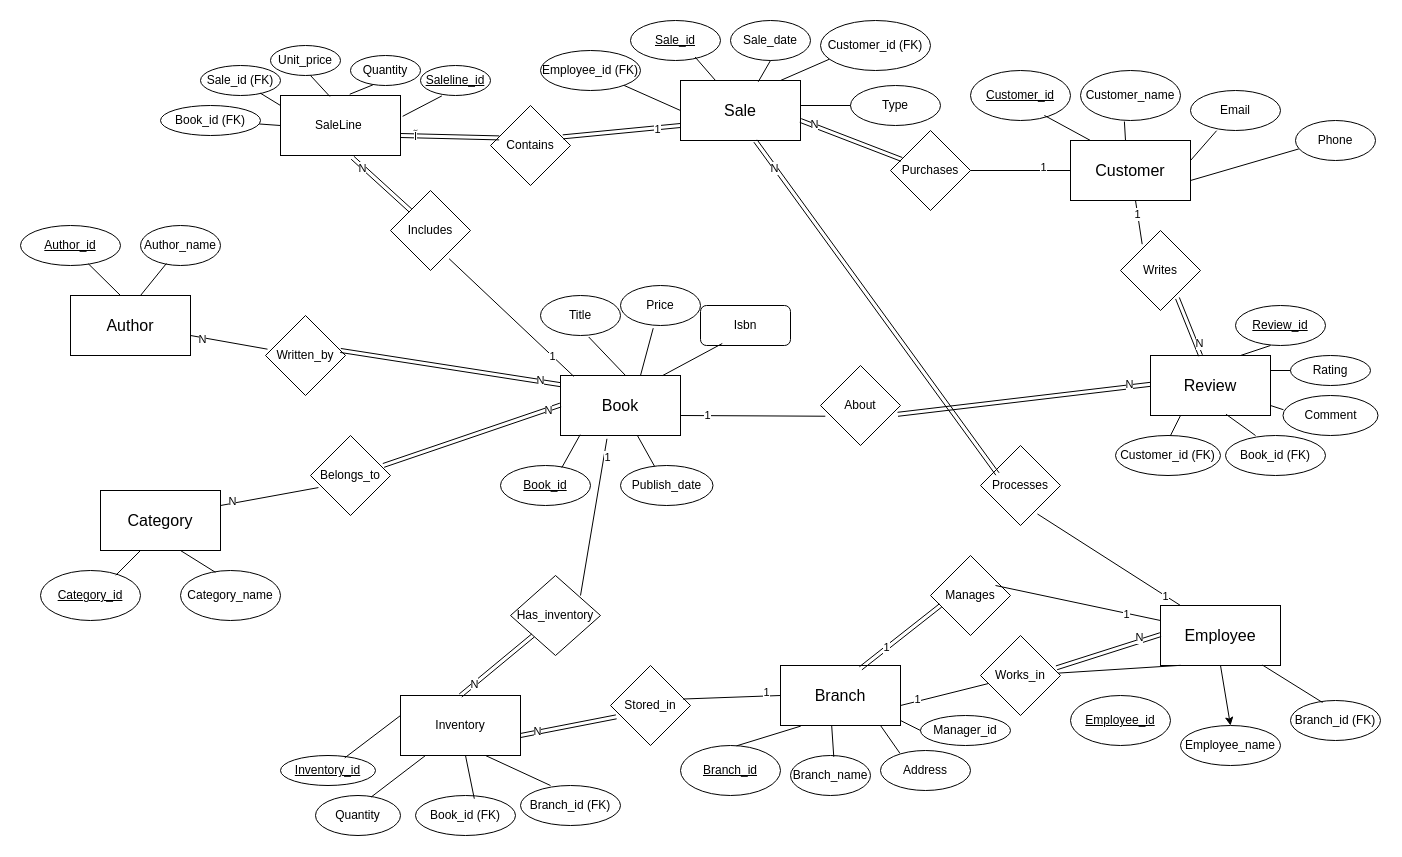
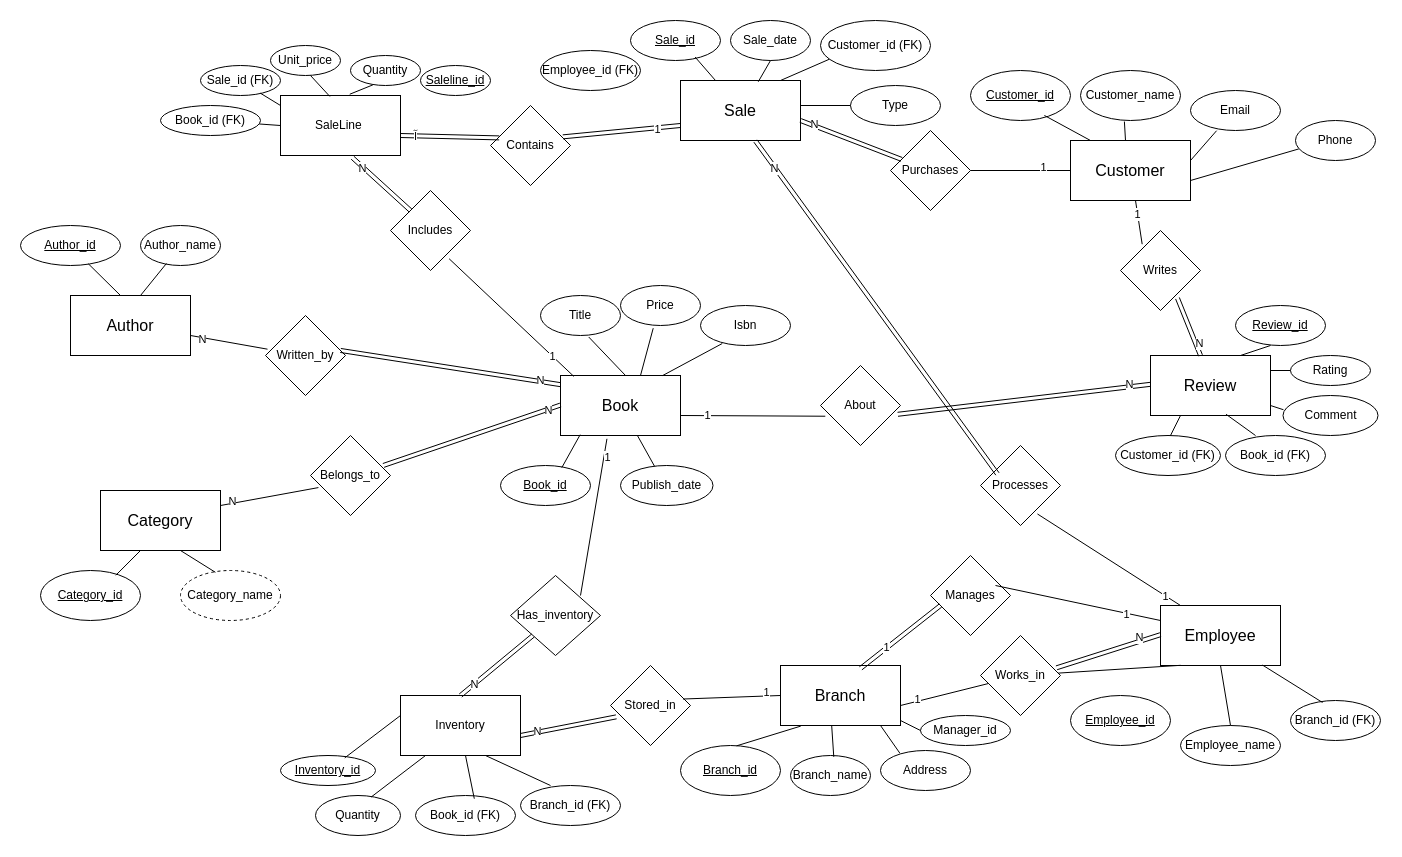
- <mxCell id="54" value="" style="endArrow=none;html=1;rounded=0;exitX=0;exitY=0.5;exitDx=0;exitDy=0;" parent="1" source="35" target="55" edge="1"><mxGeometry width="50" height="50" relative="1" as="geometry"><mxPoint x="710" y="180" as="sourcePoint" /><mxPoint x="760" y="130" as="targetPoint" /></mxGeometry></mxCell>
- <mxCell id="77" value="" style="endArrow=none;html=1;rounded=0;exitX=1.018;exitY=0.347;exitDx=0;exitDy=0;exitPerimeter=0;entryX=0.305;entryY=1.014;entryDx=0;entryDy=0;entryPerimeter=0;" parent="1" source="67" target="72" edge="1"><mxGeometry width="50" height="50" relative="1" as="geometry"><mxPoint x="390" y="145" as="sourcePoint" /><mxPoint x="440" y="95" as="targetPoint" /></mxGeometry></mxCell>
- <mxCell id="6" value="Isbn" style="whiteSpace=wrap;html=1;rounded=1;" parent="1" vertex="1"><mxGeometry x="700" y="305" width="90" height="40" as="geometry" /></mxCell>
+ <mxCell id="6" value="Isbn" style="ellipse;whiteSpace=wrap;html=1;" parent="1" vertex="1"><mxGeometry x="700" y="305" width="90" height="40" as="geometry" /></mxCell>
- <mxCell id="19" value="Category_name" style="ellipse;whiteSpace=wrap;html=1;" parent="1" vertex="1"><mxGeometry x="180" y="570" width="100" height="50" as="geometry" /></mxCell>
+ <mxCell id="19" value="Category_name" style="ellipse;whiteSpace=wrap;html=1;dashed=1;" parent="1" vertex="1"><mxGeometry x="180" y="570" width="100" height="50" as="geometry" /></mxCell>
- <mxCell id="34" value="" style="endArrow=classic;html=1;rounded=0;exitX=0.5;exitY=1;exitDx=0;exitDy=0;entryX=0.5;entryY=0;entryDx=0;entryDy=0;" parent="1" source="28" target="31" edge="1"><mxGeometry width="50" height="50" relative="1" as="geometry"><mxPoint x="1170" y="615" as="sourcePoint" /><mxPoint x="1220" y="565" as="targetPoint" /><Array as="points" /></mxGeometry></mxCell>
+ <mxCell id="34" value="" style="endArrow=none;html=1;rounded=0;exitX=0.5;exitY=1;exitDx=0;exitDy=0;entryX=0.5;entryY=0;entryDx=0;entryDy=0;" parent="1" source="28" target="31" edge="1"><mxGeometry width="50" height="50" relative="1" as="geometry"><mxPoint x="1170" y="615" as="sourcePoint" /><mxPoint x="1220" y="565" as="targetPoint" /><Array as="points" /></mxGeometry></mxCell>
